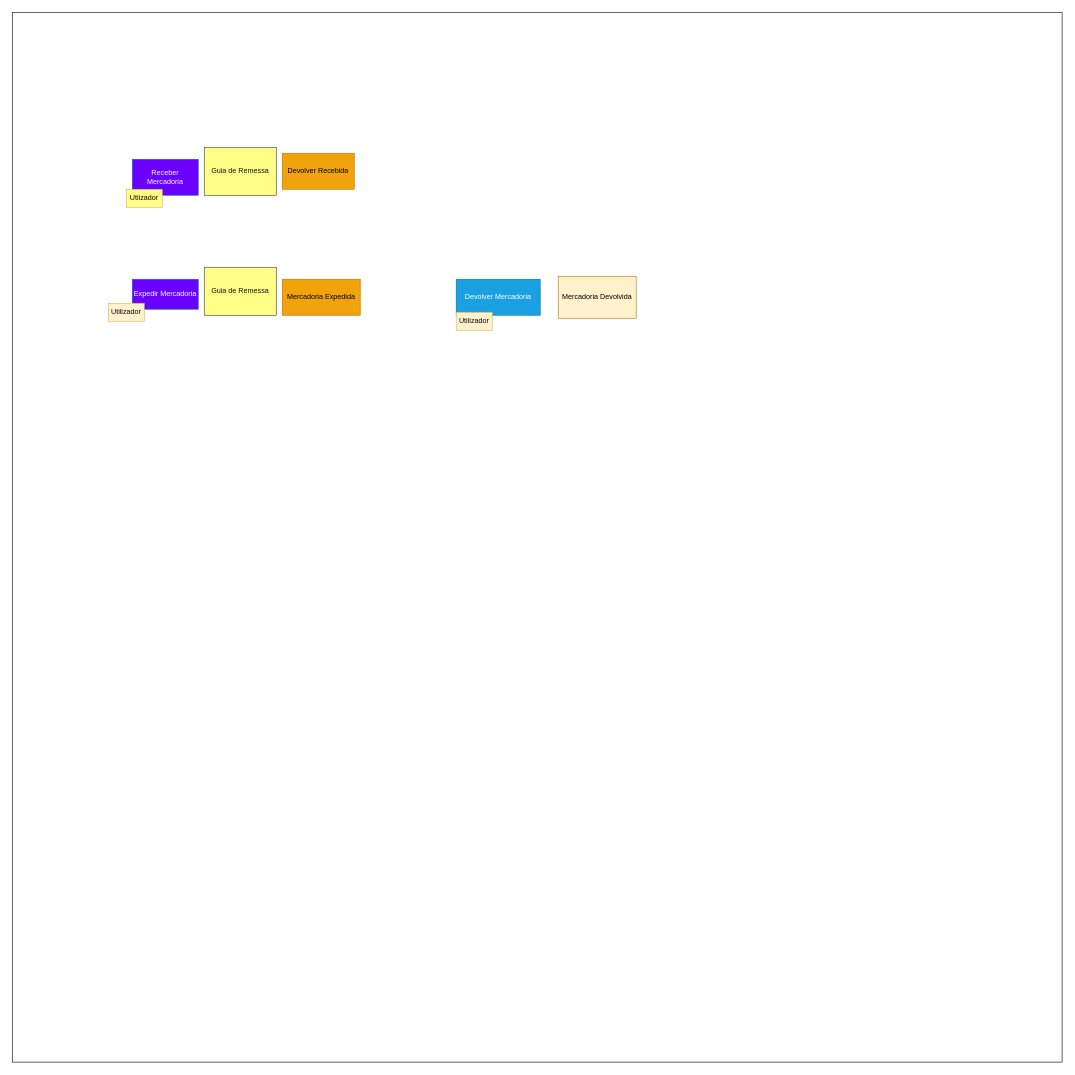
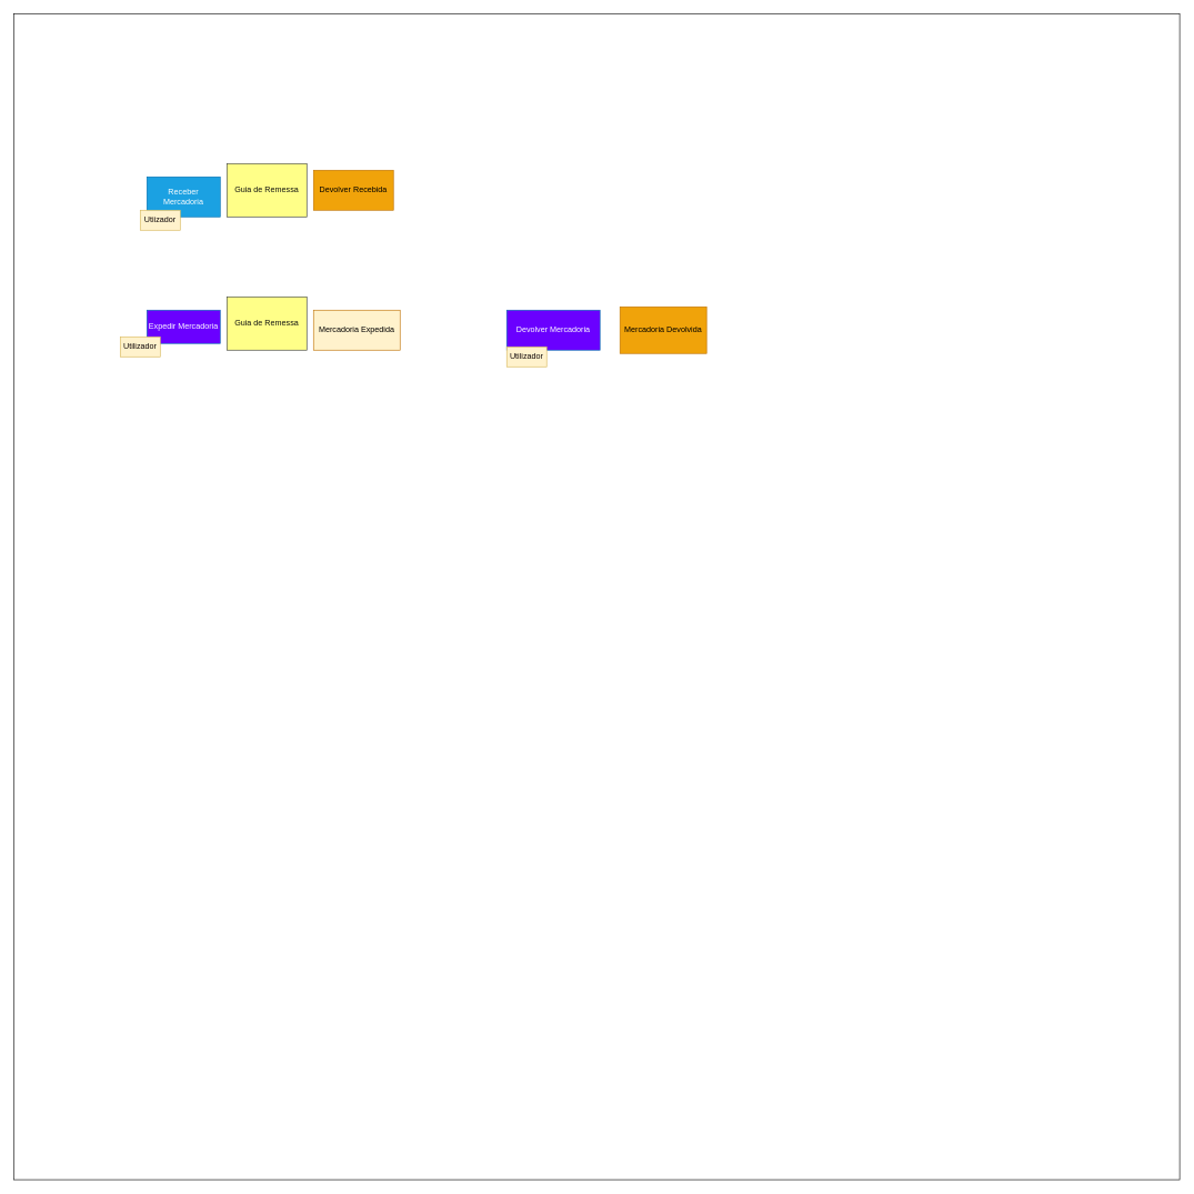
- <mxCell id="7" value="Receber Mercadoria" style="rounded=0;whiteSpace=wrap;html=1;fillColor=#6a00ff;fontColor=#ffffff;strokeColor=#006EAF;" parent="2" vertex="1"><mxGeometry x="200" y="245" width="110" height="60" as="geometry" /></mxCell>
+ <mxCell id="7" value="Receber Mercadoria" style="rounded=0;whiteSpace=wrap;html=1;fillColor=#1ba1e2;fontColor=#ffffff;strokeColor=#006EAF;" parent="2" vertex="1"><mxGeometry x="200" y="245" width="110" height="60" as="geometry" /></mxCell>
- <mxCell id="8" value="&lt;font color=&quot;#0e0707&quot;&gt;Utiizador&lt;/font&gt;" style="rounded=0;whiteSpace=wrap;html=1;fillColor=#ffff88;strokeColor=#d6b656;" parent="2" vertex="1"><mxGeometry x="190" y="295" width="60" height="30" as="geometry" /></mxCell>
+ <mxCell id="8" value="&lt;font color=&quot;#0e0707&quot;&gt;Utiizador&lt;/font&gt;" style="rounded=0;whiteSpace=wrap;html=1;fillColor=#fff2cc;strokeColor=#d6b656;" parent="2" vertex="1"><mxGeometry x="190" y="295" width="60" height="30" as="geometry" /></mxCell>
- <mxCell id="12" value="Mercadoria Expedida" style="rounded=0;whiteSpace=wrap;html=1;fillColor=#f0a30a;fontColor=#000000;strokeColor=#BD7000;" parent="2" vertex="1"><mxGeometry x="450" y="445" width="130" height="60" as="geometry" /></mxCell>
+ <mxCell id="12" value="Mercadoria Expedida" style="rounded=0;whiteSpace=wrap;html=1;fillColor=#fff2cc;fontColor=#000000;strokeColor=#BD7000;" parent="2" vertex="1"><mxGeometry x="450" y="445" width="130" height="60" as="geometry" /></mxCell>
- <mxCell id="4" value="Devolver Mercadoria" style="rounded=0;whiteSpace=wrap;html=1;fillColor=#1ba1e2;fontColor=#ffffff;strokeColor=#006EAF;" parent="2" vertex="1"><mxGeometry x="740" y="445" width="140" height="60" as="geometry" /></mxCell>
+ <mxCell id="4" value="Devolver Mercadoria" style="rounded=0;whiteSpace=wrap;html=1;fillColor=#6a00ff;fontColor=#ffffff;strokeColor=#006EAF;" parent="2" vertex="1"><mxGeometry x="740" y="445" width="140" height="60" as="geometry" /></mxCell>
- <mxCell id="3" value="Mercadoria Devolvida" style="rounded=0;whiteSpace=wrap;html=1;fillColor=#fff2cc;fontColor=#000000;strokeColor=#BD7000;" parent="2" vertex="1"><mxGeometry x="910" y="440" width="130" height="70" as="geometry" /></mxCell>
+ <mxCell id="3" value="Mercadoria Devolvida" style="rounded=0;whiteSpace=wrap;html=1;fillColor=#f0a30a;fontColor=#000000;strokeColor=#BD7000;" parent="2" vertex="1"><mxGeometry x="910" y="440" width="130" height="70" as="geometry" /></mxCell>
